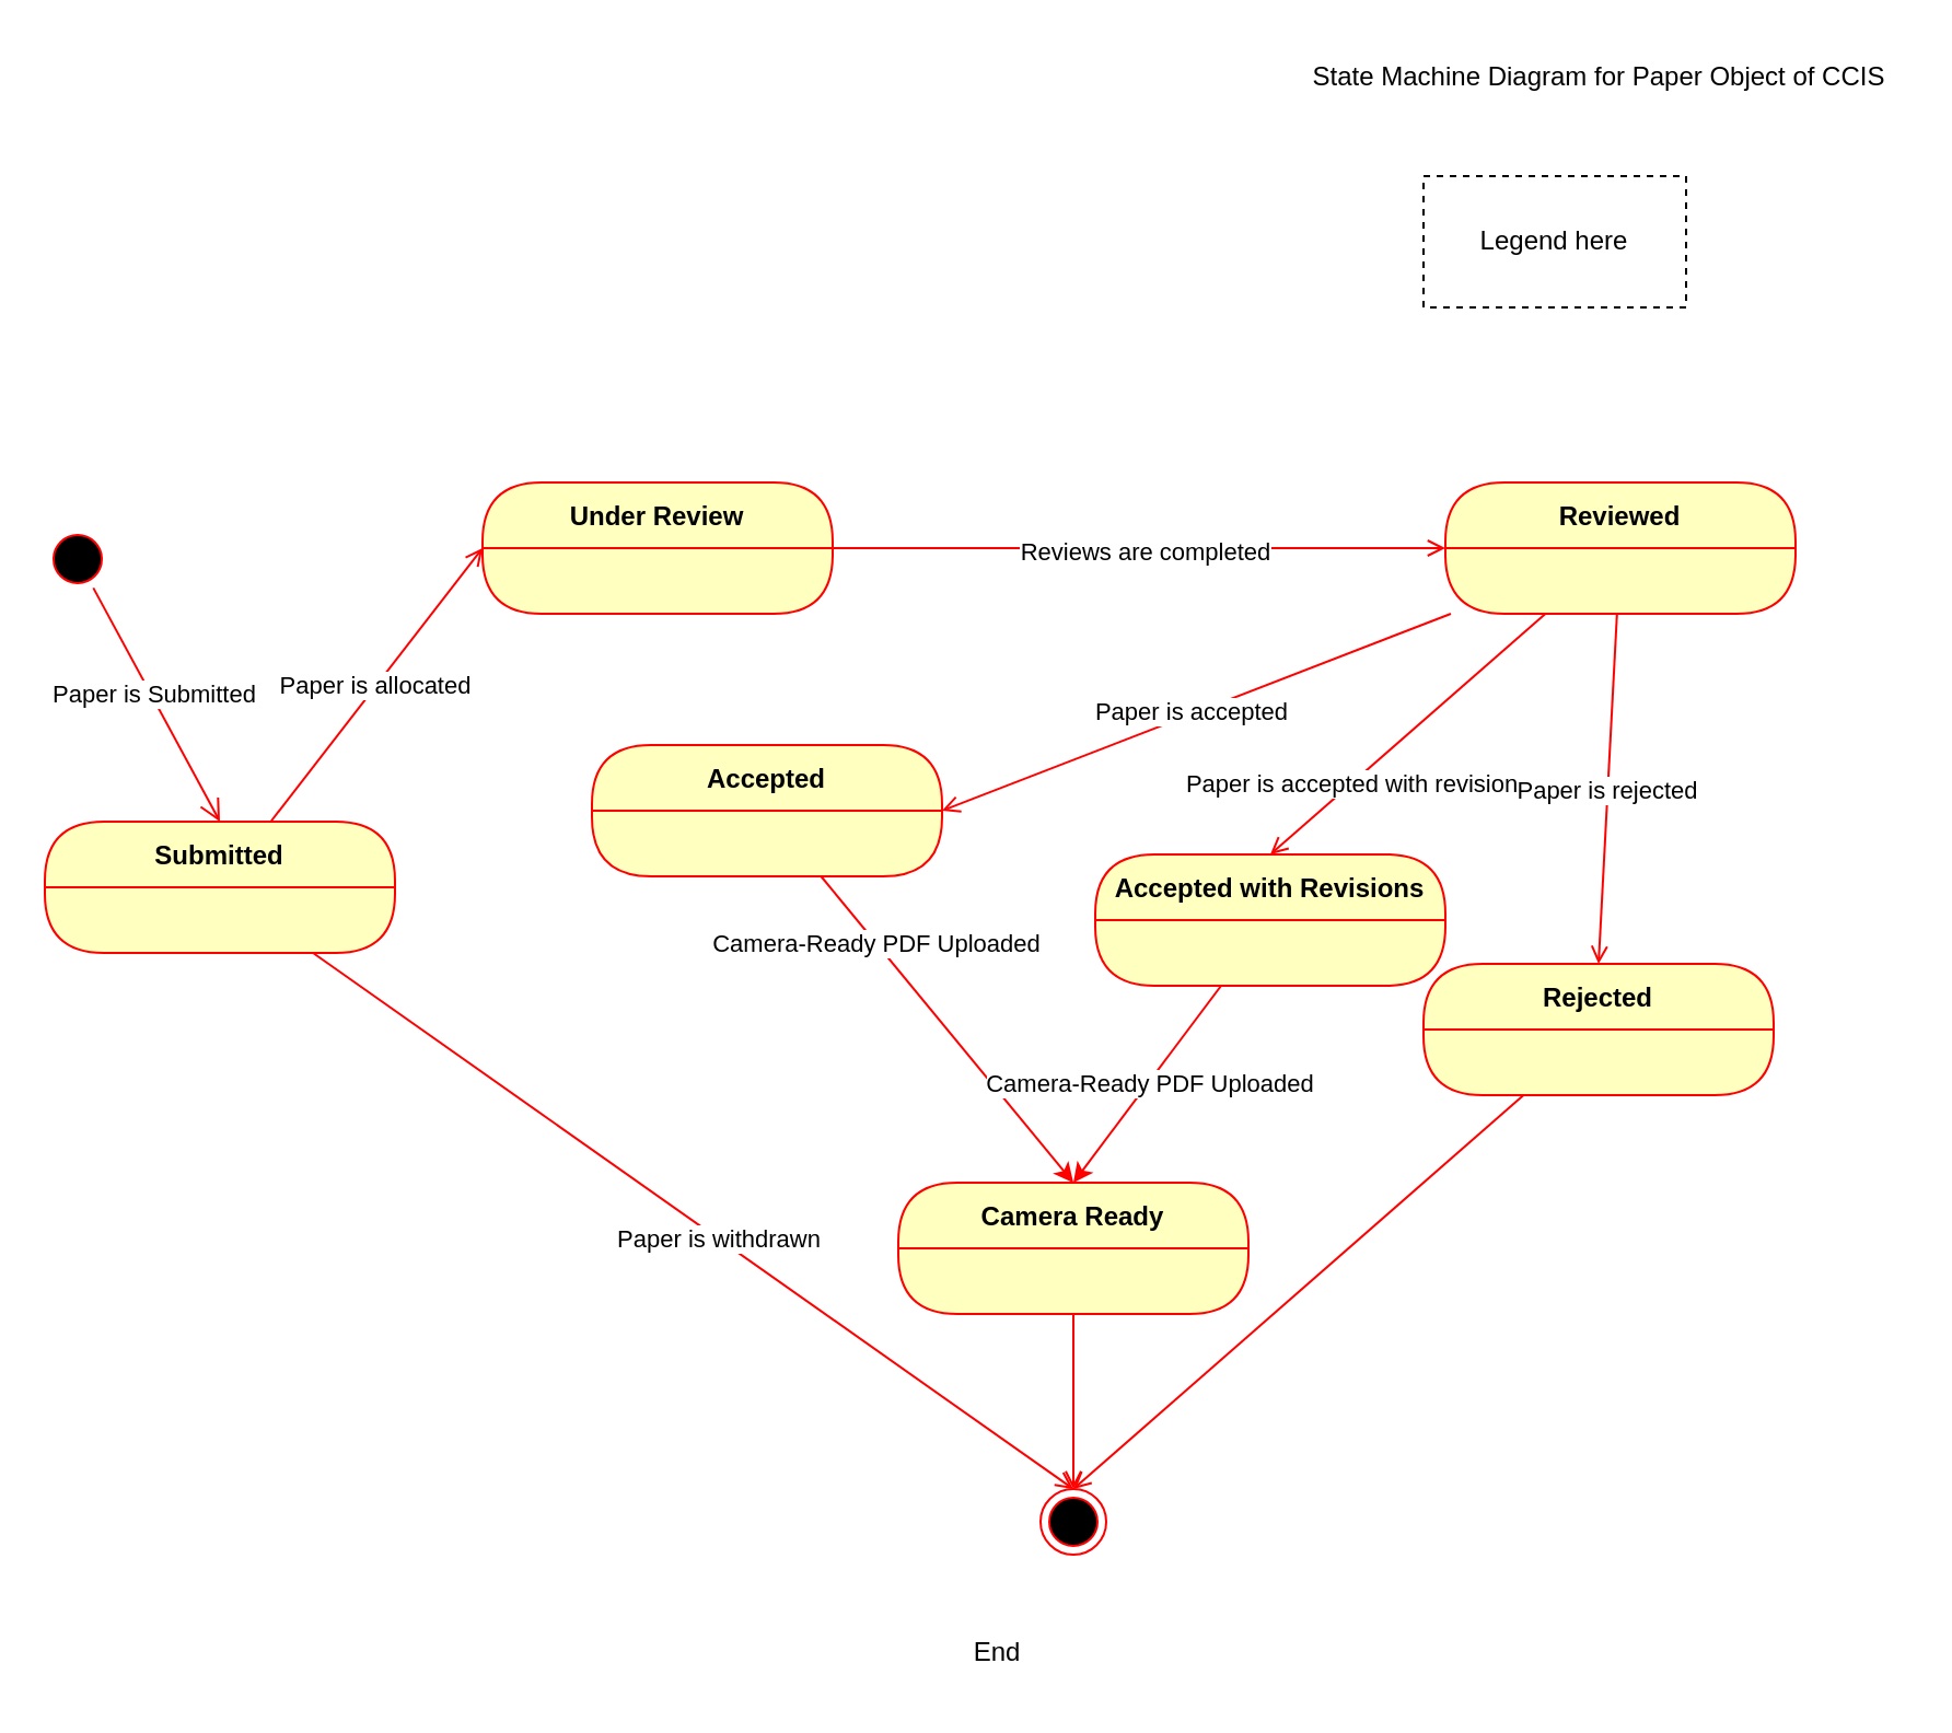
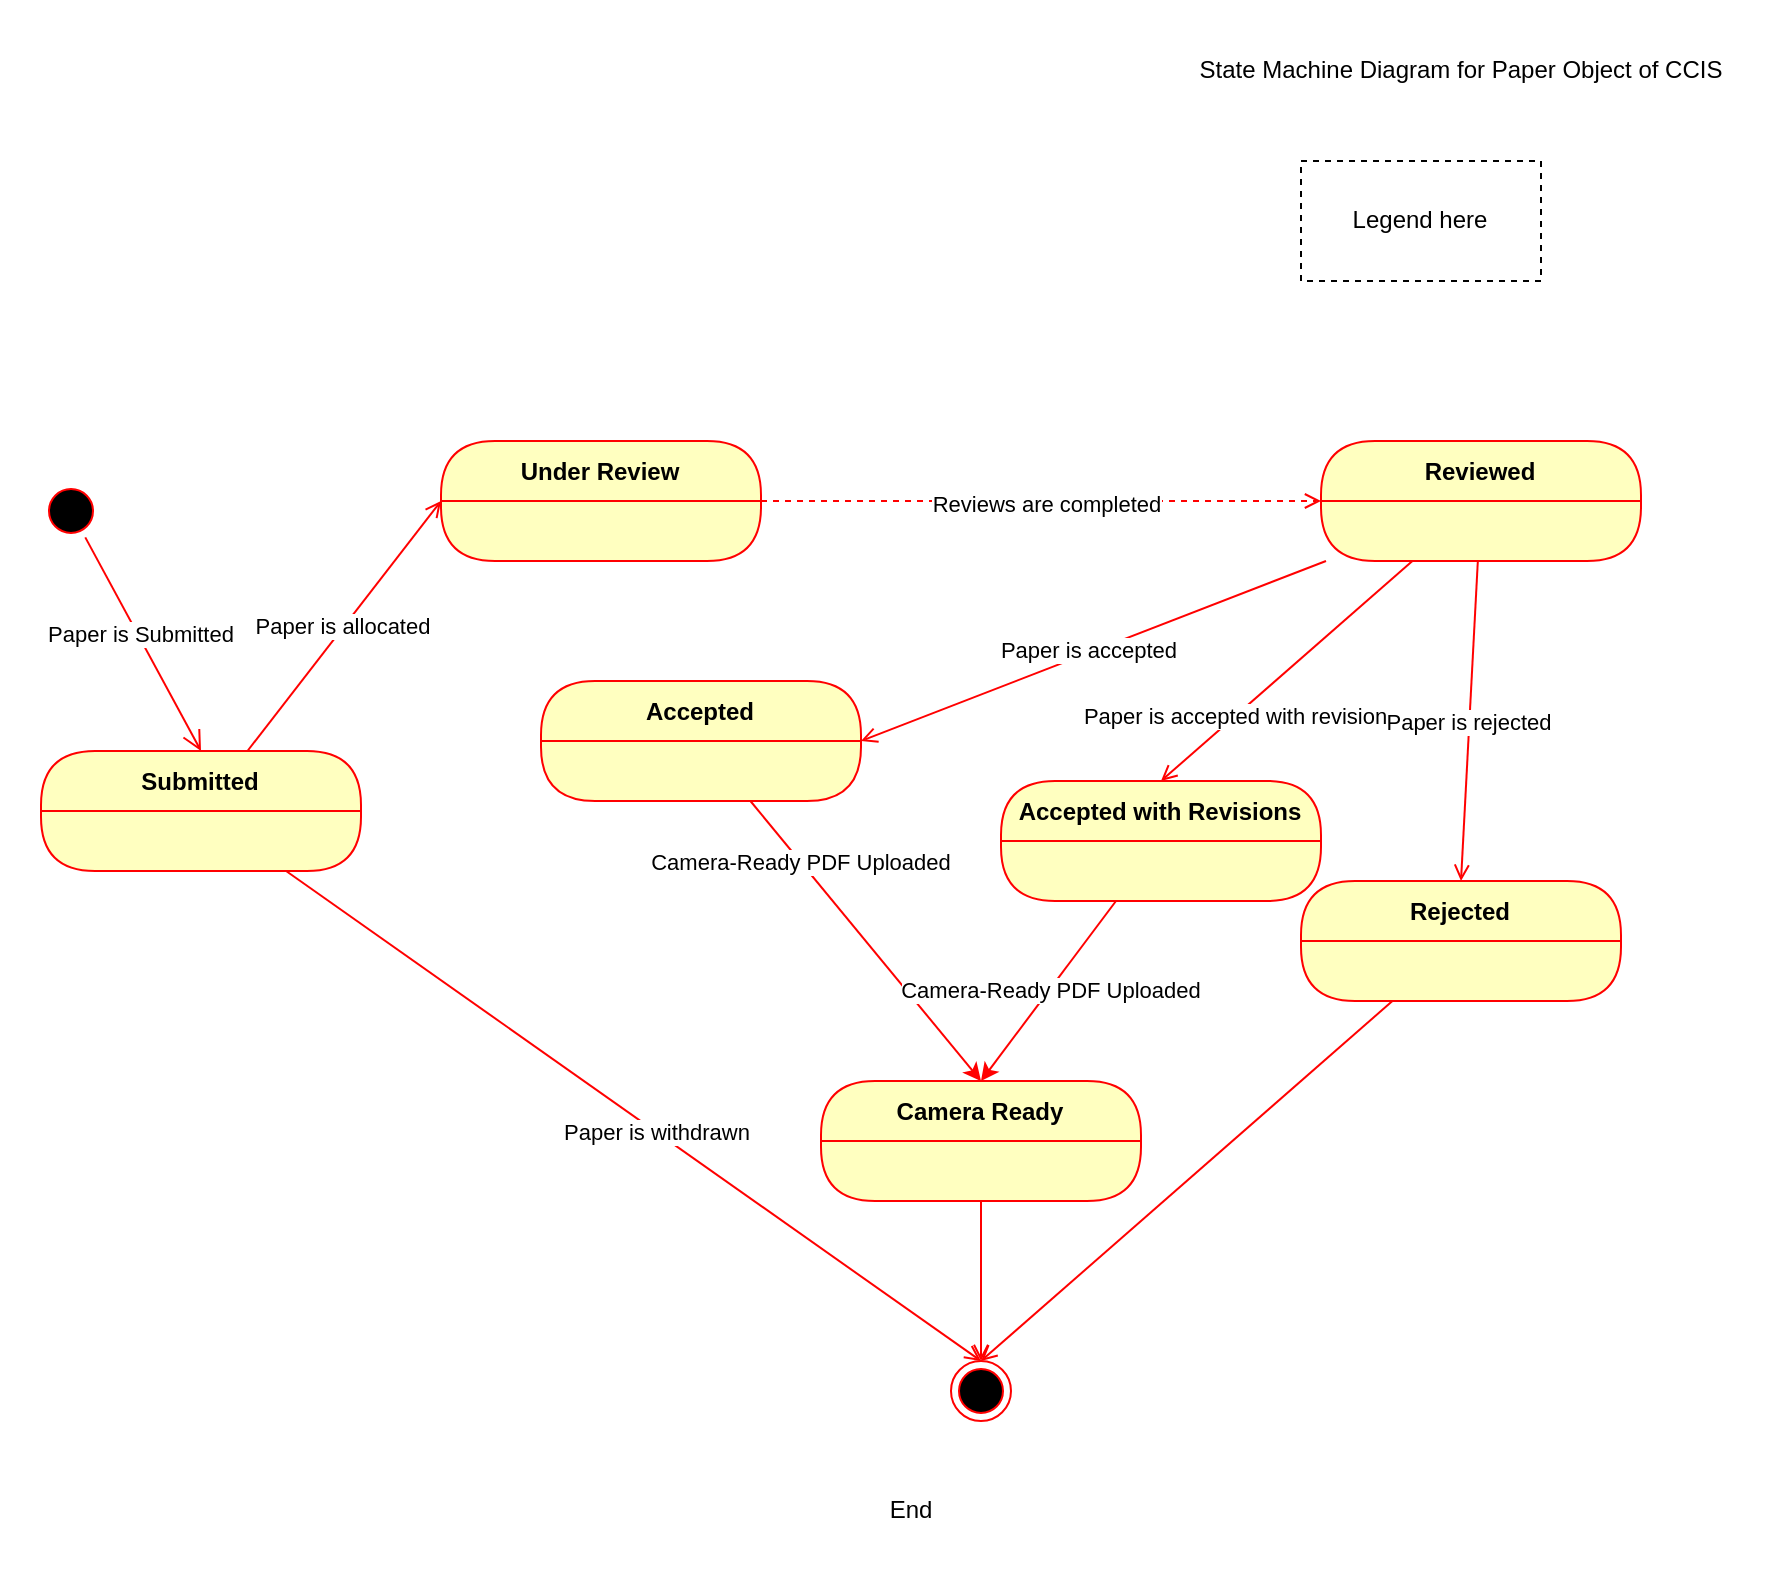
- <mxCell id="7" style="rounded=0;orthogonalLoop=1;jettySize=auto;html=1;entryX=0;entryY=0.5;entryDx=0;entryDy=0;endArrow=open;endFill=0;strokeColor=#FF0000;" edge="1" parent="1" source="9" target="16"><mxGeometry relative="1" as="geometry" /></mxCell>
+ <mxCell id="7" style="rounded=0;orthogonalLoop=1;jettySize=auto;html=1;entryX=0;entryY=0.5;entryDx=0;entryDy=0;endArrow=open;endFill=0;strokeColor=#FF0000;dashed=1;" edge="1" parent="1" source="9" target="16"><mxGeometry relative="1" as="geometry" /></mxCell>
